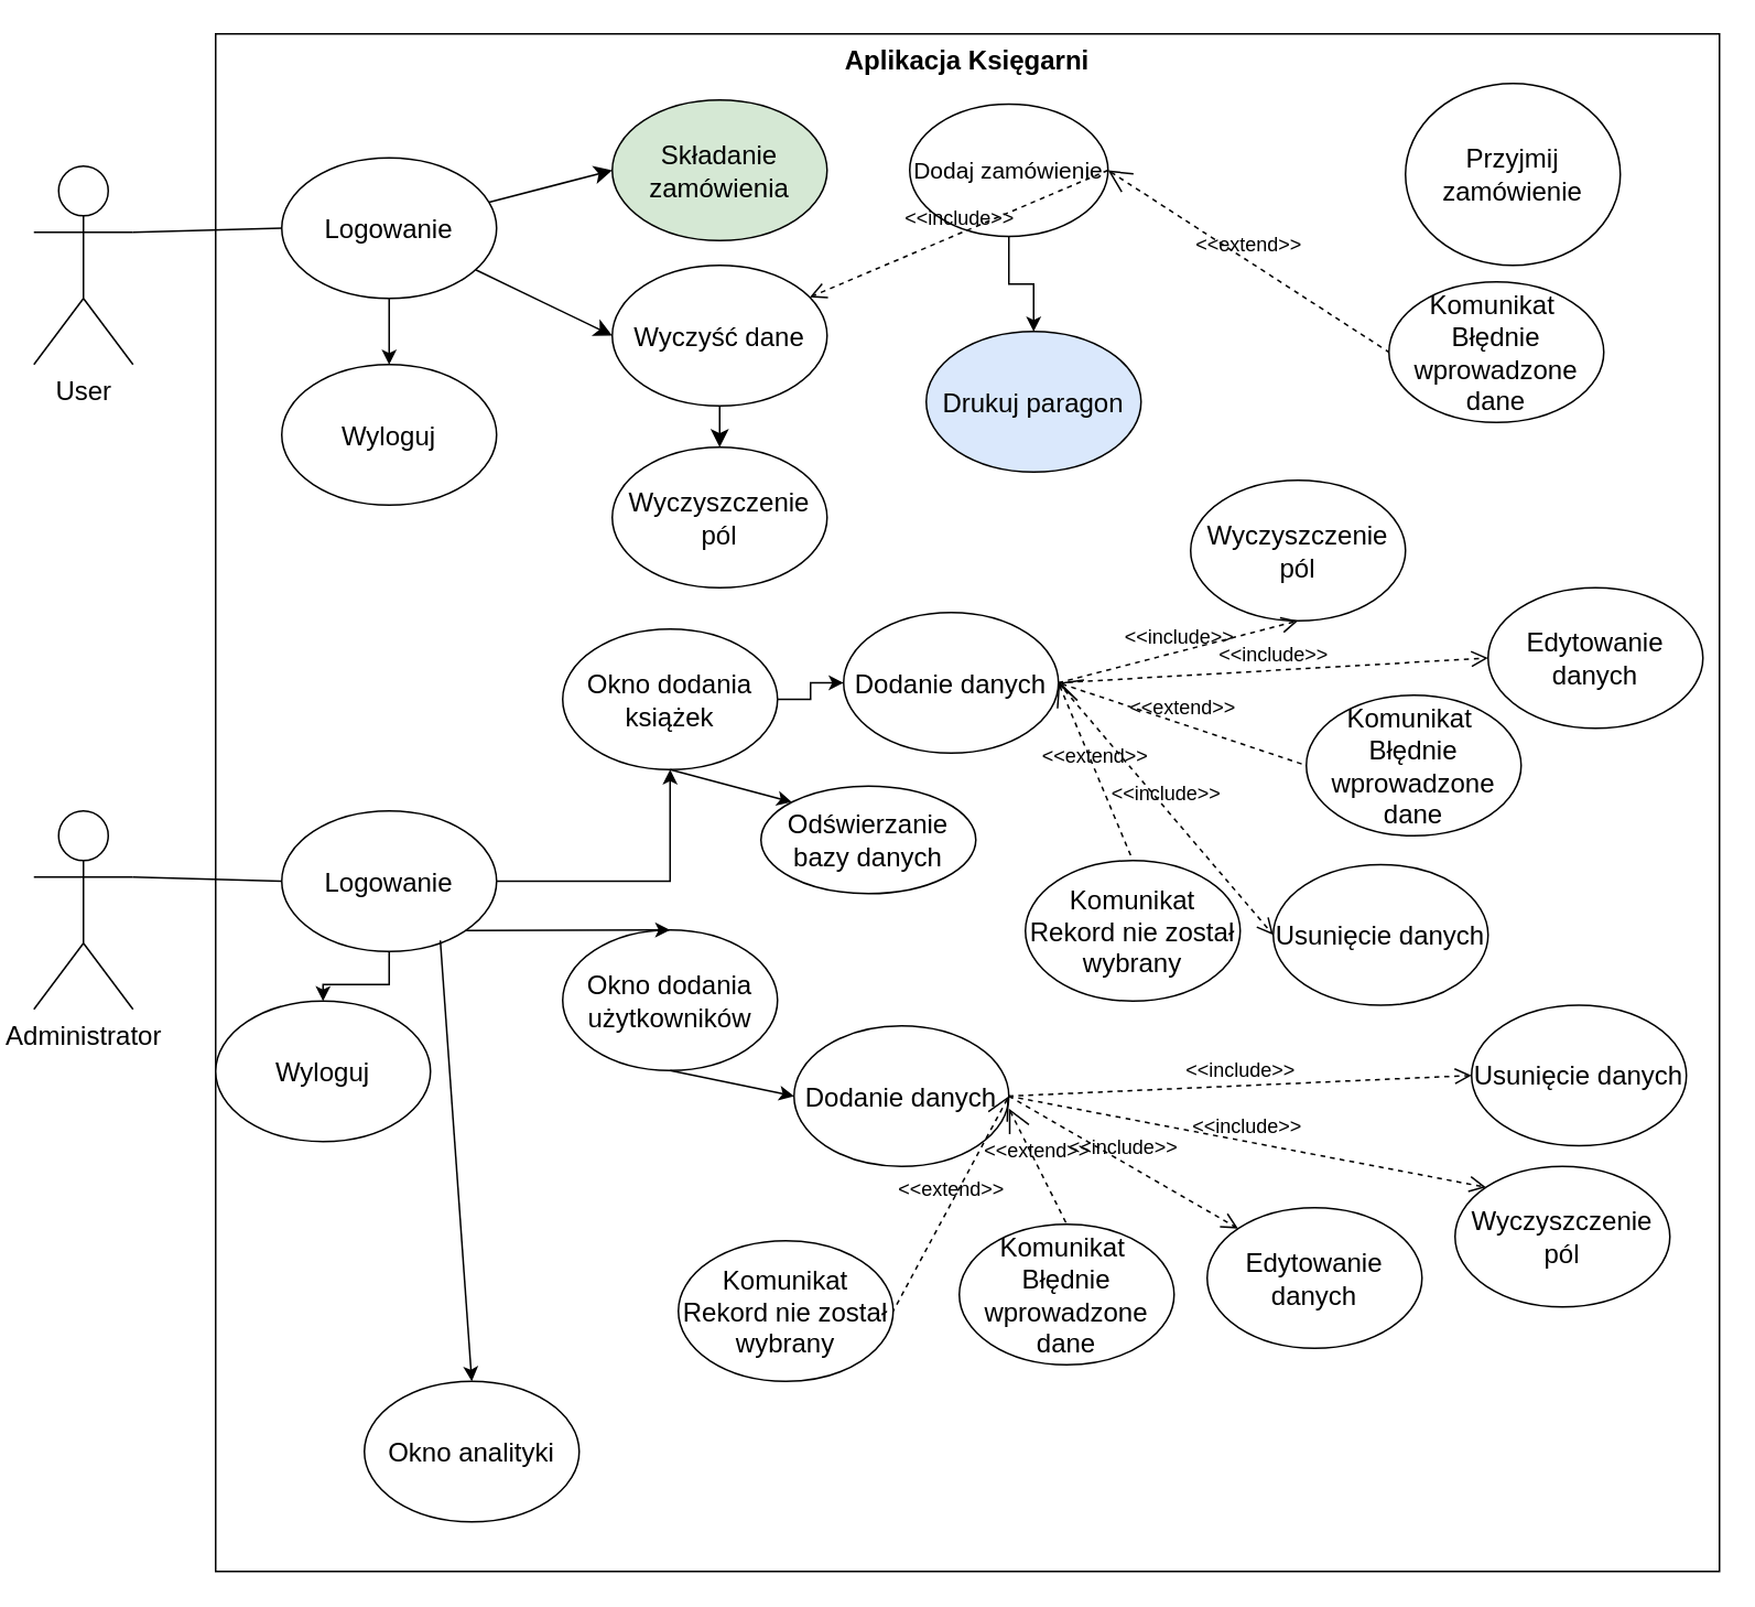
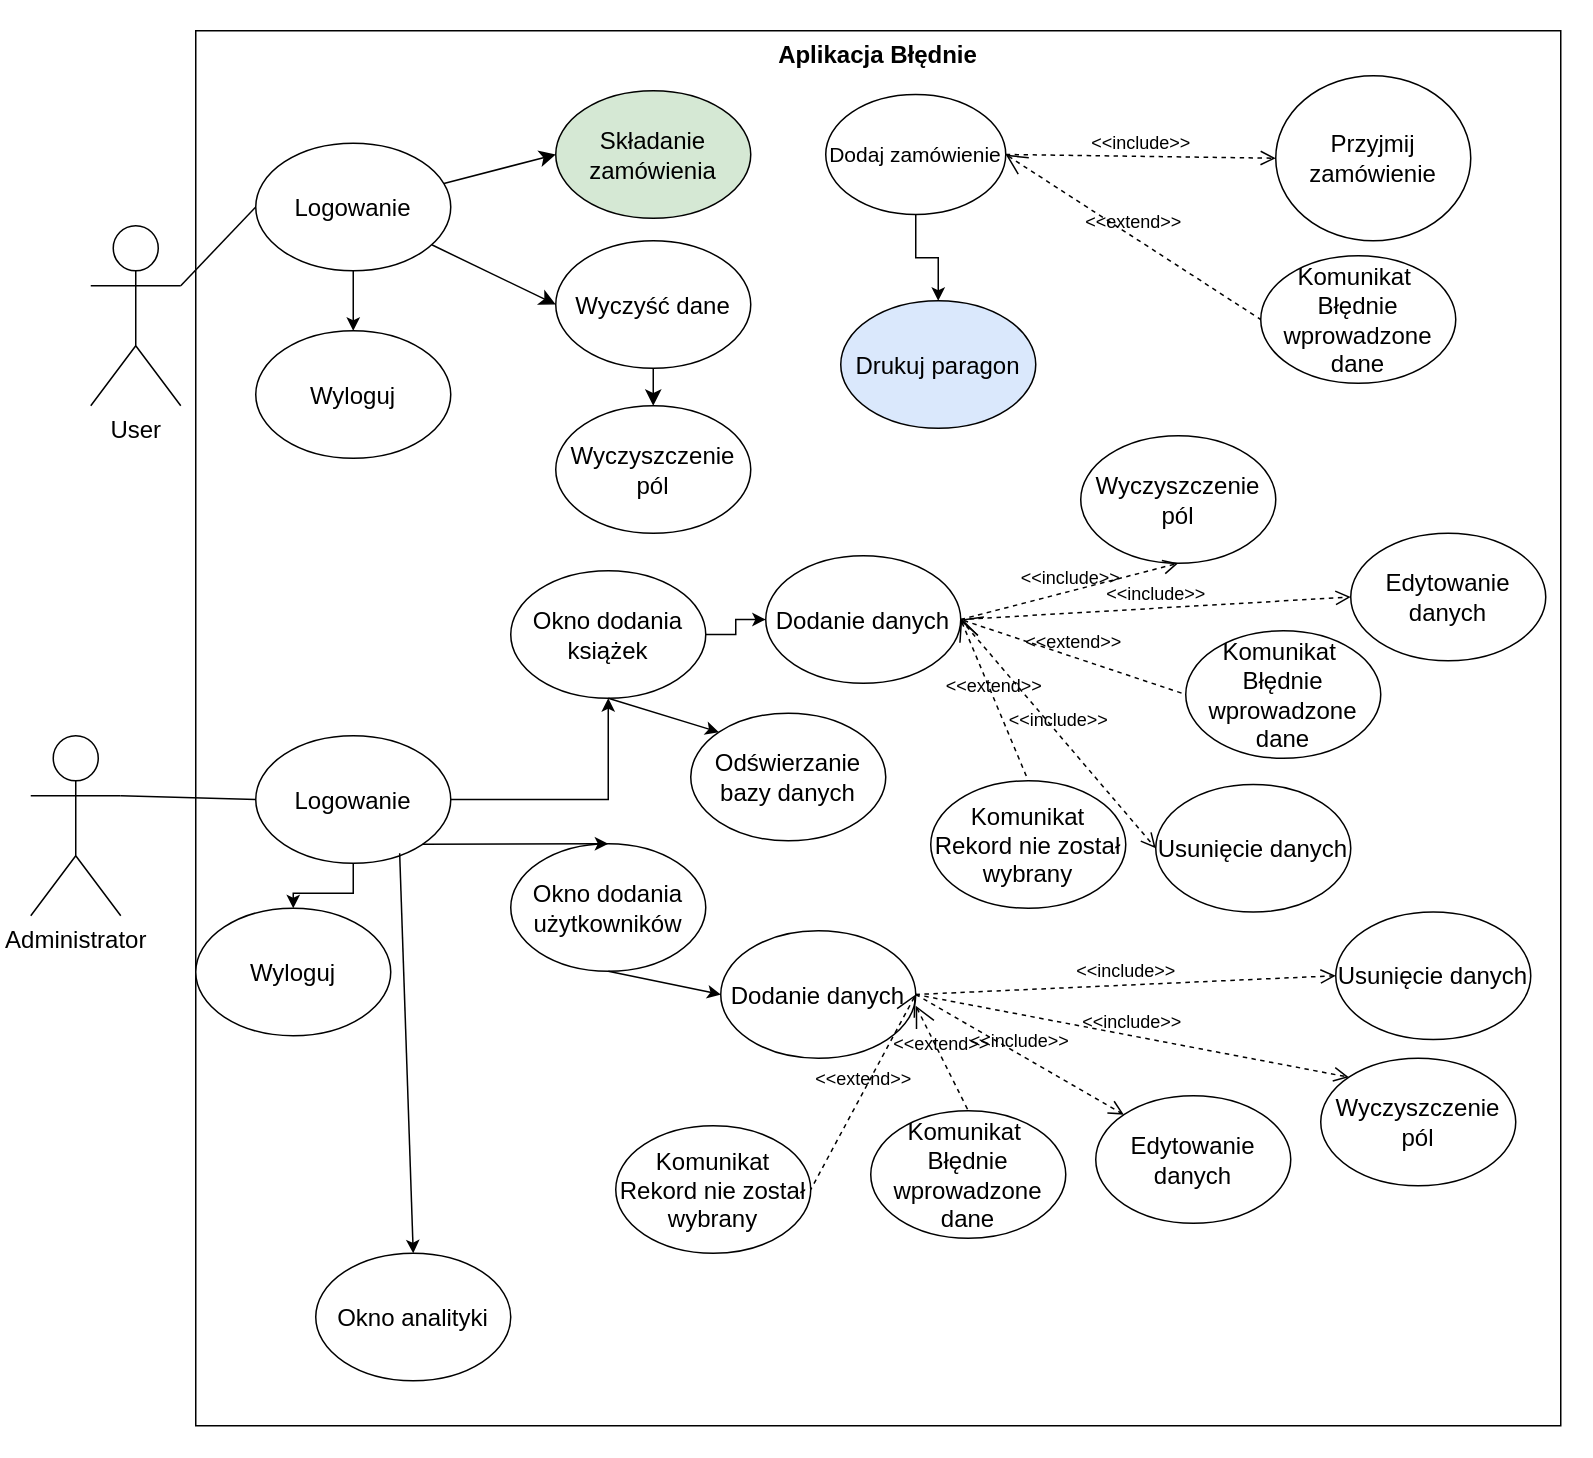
- <mxCell id="2" value="Aplikacja Księgarni" style="shape=rect;html=1;verticalAlign=top;fontStyle=1;whiteSpace=wrap;align=center;fontSize=16;" parent="1" vertex="1"><mxGeometry x="130" width="910" height="930" as="geometry" y="20" /></mxCell>
+ <mxCell id="2" value="Aplikacja Błędnie" style="shape=rect;html=1;verticalAlign=top;fontStyle=1;whiteSpace=wrap;align=center;fontSize=16;" parent="1" vertex="1"><mxGeometry x="130" width="910" height="930" as="geometry" y="20" /></mxCell>
- <mxCell id="30" value="&amp;lt;&amp;lt;include&amp;gt;&amp;gt;" style="edgeStyle=none;html=1;endArrow=open;verticalAlign=bottom;dashed=1;labelBackgroundColor=none;rounded=0;fontSize=12;startSize=8;endSize=8;curved=1;exitX=1;exitY=0.5;exitDx=0;exitDy=0;" edge="1" parent="1" source="29" target="26"><mxGeometry width="160" relative="1" as="geometry"><mxPoint x="670" y="105" as="sourcePoint" /><mxPoint x="800" y="95" as="targetPoint" /></mxGeometry></mxCell>
+ <mxCell id="30" value="&amp;lt;&amp;lt;include&amp;gt;&amp;gt;" style="edgeStyle=none;html=1;endArrow=open;verticalAlign=bottom;dashed=1;labelBackgroundColor=none;rounded=0;fontSize=12;startSize=8;endSize=8;curved=1;exitX=1;exitY=0.5;exitDx=0;exitDy=0;entryX=0;entryY=0.5;entryDx=0;entryDy=0;" edge="1" parent="1" source="29" target="11"><mxGeometry width="160" relative="1" as="geometry"><mxPoint x="670" y="105" as="sourcePoint" /><mxPoint x="800" y="95" as="targetPoint" /></mxGeometry></mxCell>
- <mxCell id="10" value="User" style="shape=umlActor;verticalLabelPosition=bottom;verticalAlign=top;html=1;outlineConnect=0;fontSize=16;" parent="1" vertex="1"><mxGeometry x="20" y="100" width="60" height="120" as="geometry" /></mxCell>
+ <mxCell id="10" value="User" style="shape=umlActor;verticalLabelPosition=bottom;verticalAlign=top;html=1;outlineConnect=0;fontSize=16;" parent="1" vertex="1"><mxGeometry x="60" y="150" width="60" height="120" as="geometry" /></mxCell>
- <mxCell id="40" value="Odświerzanie bazy danych" style="ellipse;whiteSpace=wrap;html=1;fontSize=16;" vertex="1" parent="1"><mxGeometry x="460" y="475" width="130" height="65" as="geometry" /></mxCell>
+ <mxCell id="40" value="Odświerzanie bazy danych" style="ellipse;whiteSpace=wrap;html=1;fontSize=16;" vertex="1" parent="1"><mxGeometry x="460" y="475" width="130" height="85" as="geometry" /></mxCell>
- <mxCell id="57" value="Okno analityki" style="ellipse;whiteSpace=wrap;html=1;fontSize=16;" vertex="1" parent="1"><mxGeometry x="220" y="835" width="130" height="85" as="geometry" /></mxCell>
+ <mxCell id="57" value="Okno analityki" style="ellipse;whiteSpace=wrap;html=1;fontSize=16;" vertex="1" parent="1"><mxGeometry x="210" y="835" width="130" height="85" as="geometry" /></mxCell>
